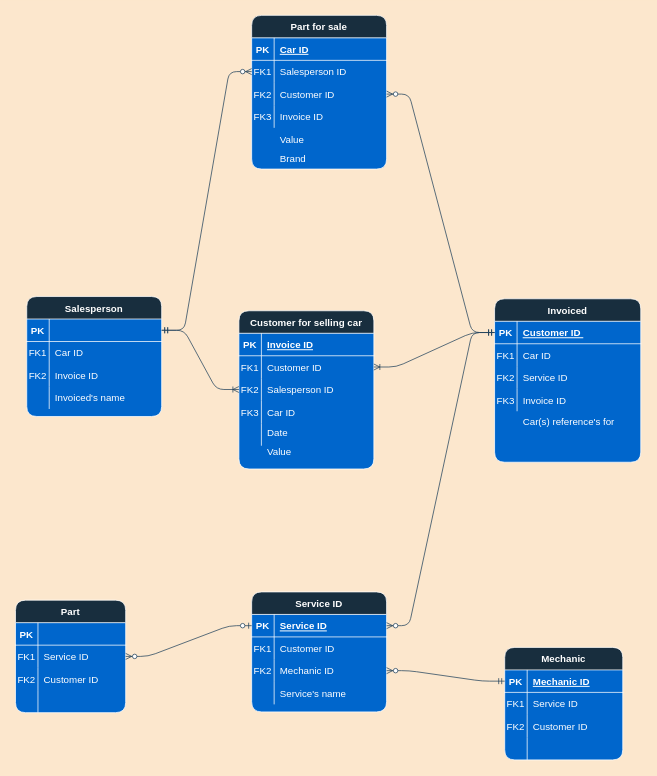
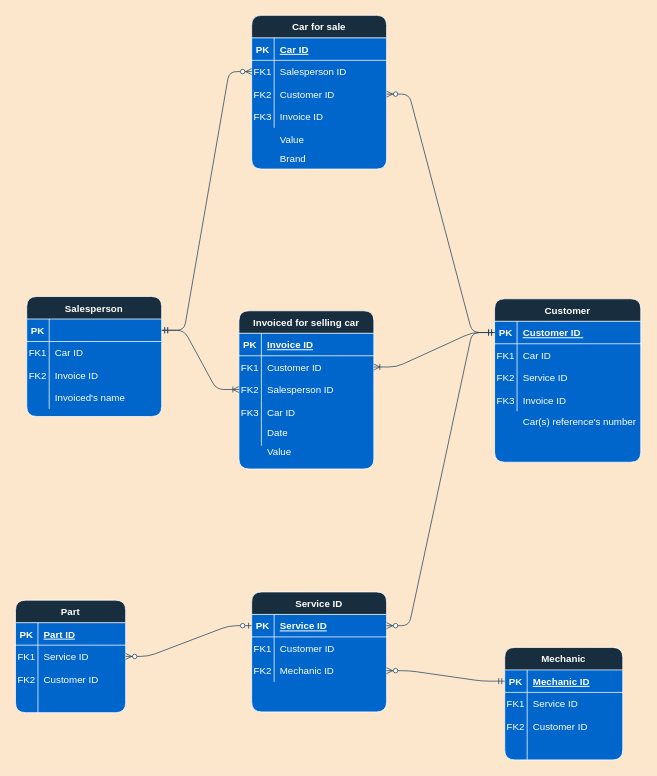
- <mxCell id="27" value="Part for sale" style="shape=table;startSize=30;container=1;collapsible=1;childLayout=tableLayout;fixedRows=1;rowLines=0;fontStyle=1;align=center;resizeLast=1;shadow=0;fillColor=#182E3E;strokeColor=#FFFFFF;swimlaneFillColor=#0066CC;rounded=1;fontSize=13;fontColor=#FFFFFF;" parent="1" vertex="1"><mxGeometry x="335" y="20" width="180" height="205" as="geometry"><mxRectangle x="1402" y="-1136" width="99" height="30" as="alternateBounds" /></mxGeometry></mxCell>
+ <mxCell id="27" value="Car for sale" style="shape=table;startSize=30;container=1;collapsible=1;childLayout=tableLayout;fixedRows=1;rowLines=0;fontStyle=1;align=center;resizeLast=1;shadow=0;fillColor=#182E3E;strokeColor=#FFFFFF;swimlaneFillColor=#0066CC;rounded=1;fontSize=13;fontColor=#FFFFFF;" parent="1" vertex="1"><mxGeometry x="335" y="20" width="180" height="205" as="geometry"><mxRectangle x="1402" y="-1136" width="99" height="30" as="alternateBounds" /></mxGeometry></mxCell>
- <mxCell id="14" value="Invoiced" style="shape=table;startSize=30;container=1;collapsible=1;childLayout=tableLayout;fixedRows=1;rowLines=0;fontStyle=1;align=center;resizeLast=1;fillColor=#182E3E;strokeColor=#FFFFFF;fontColor=#FFFFFF;swimlaneFillColor=#0066CC;rounded=1;fontSize=13;" parent="1" vertex="1"><mxGeometry x="659" y="398" width="195" height="218" as="geometry"><mxRectangle x="1726" y="-758" width="88" height="30" as="alternateBounds" /></mxGeometry></mxCell>
+ <mxCell id="14" value="Customer" style="shape=table;startSize=30;container=1;collapsible=1;childLayout=tableLayout;fixedRows=1;rowLines=0;fontStyle=1;align=center;resizeLast=1;fillColor=#182E3E;strokeColor=#FFFFFF;fontColor=#FFFFFF;swimlaneFillColor=#0066CC;rounded=1;fontSize=13;" parent="1" vertex="1"><mxGeometry x="659" y="398" width="195" height="218" as="geometry"><mxRectangle x="1726" y="-758" width="88" height="30" as="alternateBounds" /></mxGeometry></mxCell>
- <mxCell id="40" value="Customer for selling car" style="shape=table;startSize=30;container=1;collapsible=1;childLayout=tableLayout;fixedRows=1;rowLines=0;fontStyle=1;align=center;resizeLast=1;shadow=0;fillColor=#182E3E;strokeColor=#FFFFFF;fontColor=#FFFFFF;swimlaneFillColor=#0066CC;rounded=1;fontSize=13;" parent="1" vertex="1"><mxGeometry x="318" y="414" width="180" height="211" as="geometry"><mxRectangle x="1385" y="-742" width="80" height="30" as="alternateBounds" /></mxGeometry></mxCell>
+ <mxCell id="40" value="Invoiced for selling car" style="shape=table;startSize=30;container=1;collapsible=1;childLayout=tableLayout;fixedRows=1;rowLines=0;fontStyle=1;align=center;resizeLast=1;shadow=0;fillColor=#182E3E;strokeColor=#FFFFFF;fontColor=#FFFFFF;swimlaneFillColor=#0066CC;rounded=1;fontSize=13;" parent="1" vertex="1"><mxGeometry x="318" y="414" width="180" height="211" as="geometry"><mxRectangle x="1385" y="-742" width="80" height="30" as="alternateBounds" /></mxGeometry></mxCell>
- <mxCell id="100" value="Car(s) reference's for" style="shape=partialRectangle;connectable=0;fillColor=none;top=0;left=0;bottom=0;right=0;align=left;spacingLeft=6;overflow=hidden;strokeColor=#FFFFFF;fontColor=#FFFFFF;rounded=1;fontSize=13;" parent="1" vertex="1"><mxGeometry x="689" y="546" width="162" height="30" as="geometry" /></mxCell>
+ <mxCell id="100" value="Car(s) reference's number" style="shape=partialRectangle;connectable=0;fillColor=none;top=0;left=0;bottom=0;right=0;align=left;spacingLeft=6;overflow=hidden;strokeColor=#FFFFFF;fontColor=#FFFFFF;rounded=1;fontSize=13;" parent="1" vertex="1"><mxGeometry x="689" y="546" width="162" height="30" as="geometry" /></mxCell>
+ <mxCell id="85" value="Part ID" style="shape=partialRectangle;connectable=0;fillColor=none;top=0;left=0;bottom=0;right=0;align=left;spacingLeft=6;fontStyle=5;overflow=hidden;rounded=1;fontSize=13;strokeColor=#FFFFFF;fontColor=#FFFFFF;" parent="83" vertex="1"><mxGeometry x="30" width="117" height="30" as="geometry" /></mxCell>
- <mxCell id="68" value="Service's name" style="shape=partialRectangle;connectable=0;fillColor=none;top=0;left=0;bottom=0;right=0;align=left;spacingLeft=6;overflow=hidden;strokeColor=#FFFFFF;fontColor=#FFFFFF;rounded=1;fontSize=13;" parent="66" vertex="1"><mxGeometry x="30" width="150" height="30" as="geometry" /></mxCell>
